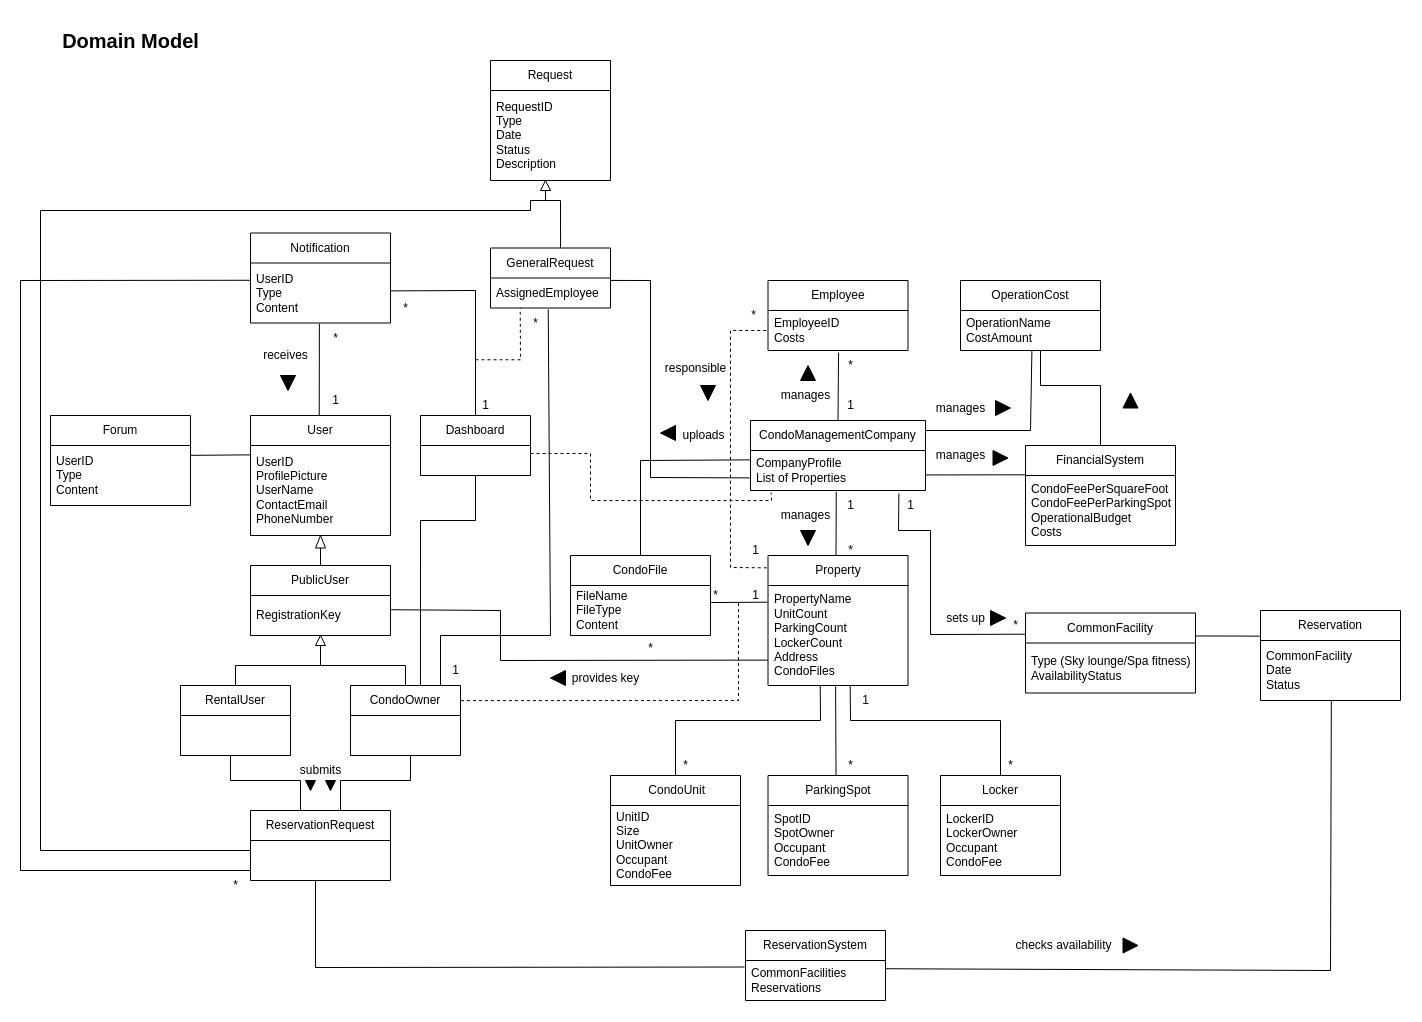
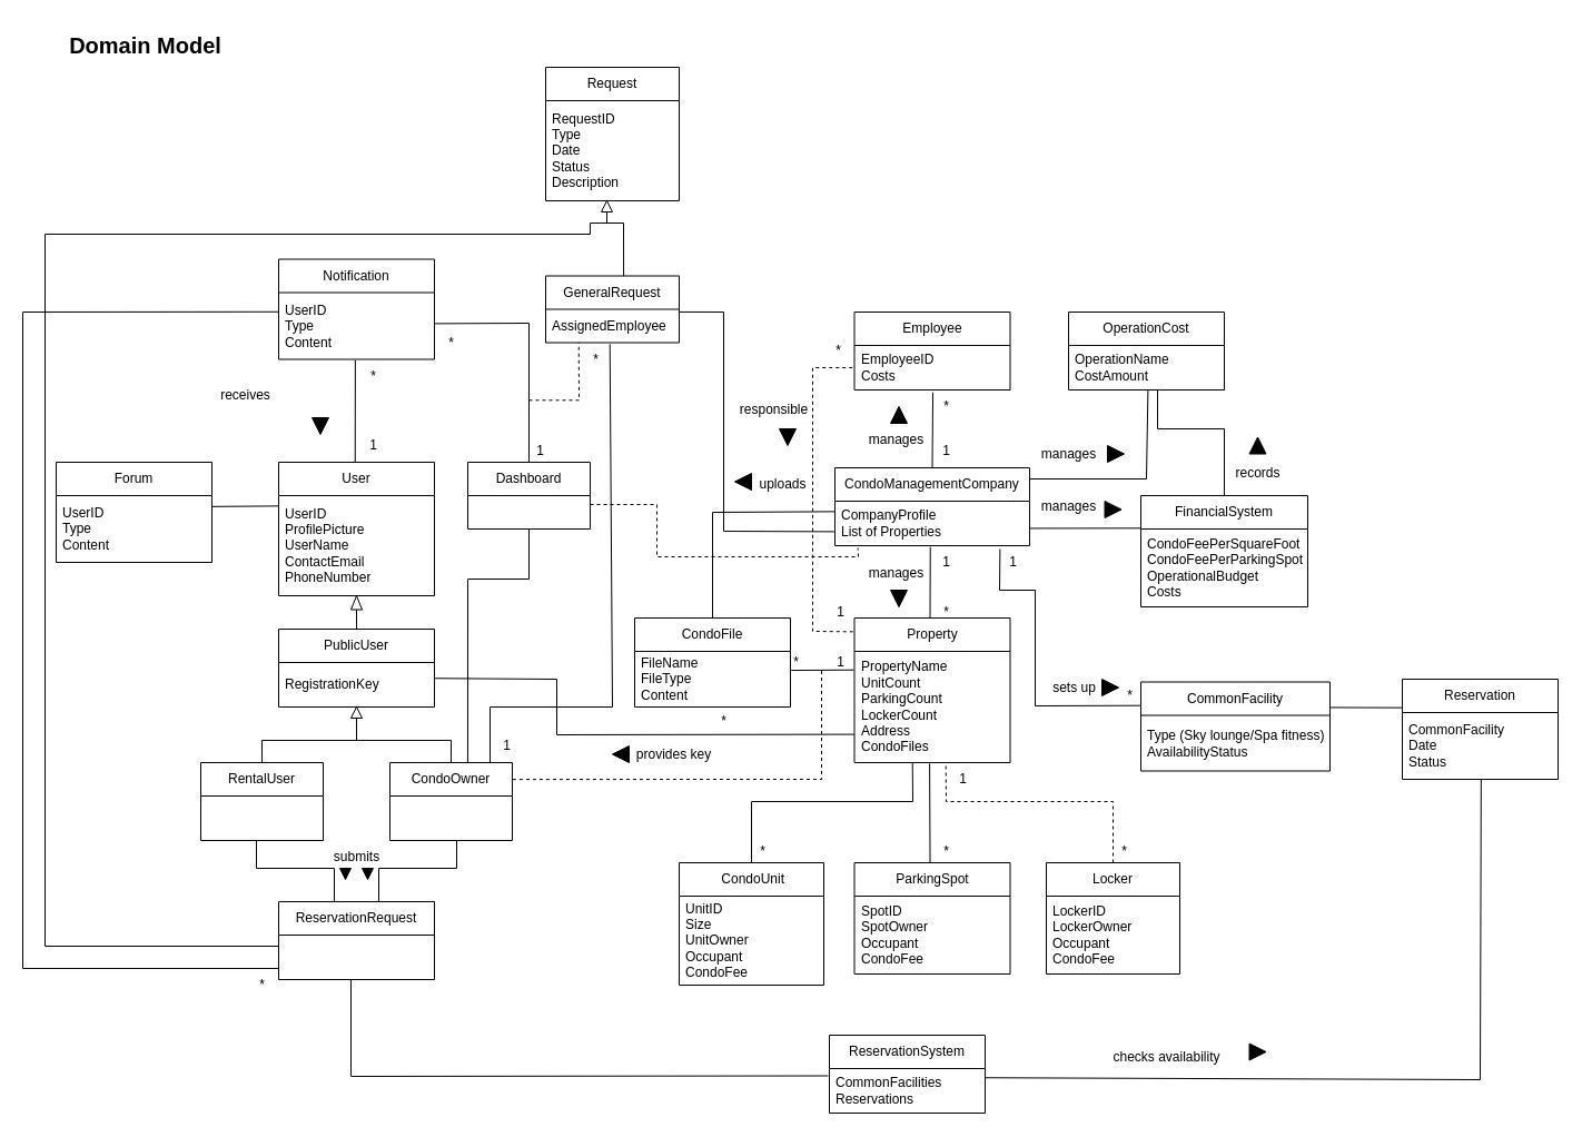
- <mxCell id="72" value="receives" style="text;html=1;align=center;verticalAlign=middle;resizable=0;points=[];autosize=1;strokeColor=none;fillColor=none;" vertex="1" parent="1"><mxGeometry x="250" y="340" width="70" height="30" as="geometry" /></mxCell>
+ <mxCell id="72" value="receives" style="text;html=1;align=center;verticalAlign=middle;resizable=0;points=[];autosize=1;strokeColor=none;fillColor=none;" vertex="1" parent="1"><mxGeometry x="185" y="340" width="70" height="30" as="geometry" /></mxCell>
+ <mxCell id="90" value="records" style="text;html=1;align=center;verticalAlign=middle;resizable=0;points=[];autosize=1;strokeColor=none;fillColor=none;" vertex="1" parent="1"><mxGeometry x="1100" y="410" width="60" height="30" as="geometry" /></mxCell>
- <mxCell id="51" value="" style="endArrow=none;html=1;rounded=0;exitX=0.5;exitY=0;exitDx=0;exitDy=0;entryX=0.587;entryY=1.002;entryDx=0;entryDy=0;entryPerimeter=0;" edge="1" parent="1" source="19" target="16"><mxGeometry width="50" height="50" relative="1" as="geometry"><mxPoint x="840" y="800" as="sourcePoint" /><mxPoint x="830" y="690" as="targetPoint" /><Array as="points"><mxPoint x="1000" y="720" /><mxPoint x="850" y="720" /></Array></mxGeometry></mxCell>
+ <mxCell id="51" value="" style="endArrow=none;html=1;rounded=0;exitX=0.5;exitY=0;exitDx=0;exitDy=0;entryX=0.587;entryY=1.002;entryDx=0;entryDy=0;entryPerimeter=0;dashed=1;" edge="1" parent="1" source="19" target="16"><mxGeometry width="50" height="50" relative="1" as="geometry"><mxPoint x="840" y="800" as="sourcePoint" /><mxPoint x="830" y="690" as="targetPoint" /><Array as="points"><mxPoint x="1000" y="720" /><mxPoint x="850" y="720" /></Array></mxGeometry></mxCell>
- <mxCell id="79" value="checks availability" style="text;html=1;align=center;verticalAlign=middle;resizable=0;points=[];autosize=1;strokeColor=none;fillColor=none;" vertex="1" parent="1"><mxGeometry x="1002.5" y="930" width="120" height="30" as="geometry" /></mxCell>
+ <mxCell id="79" value="checks availability" style="text;html=1;align=center;verticalAlign=middle;resizable=0;points=[];autosize=1;strokeColor=none;fillColor=none;" vertex="1" parent="1"><mxGeometry x="987.5" y="935" width="120" height="30" as="geometry" /></mxCell>
